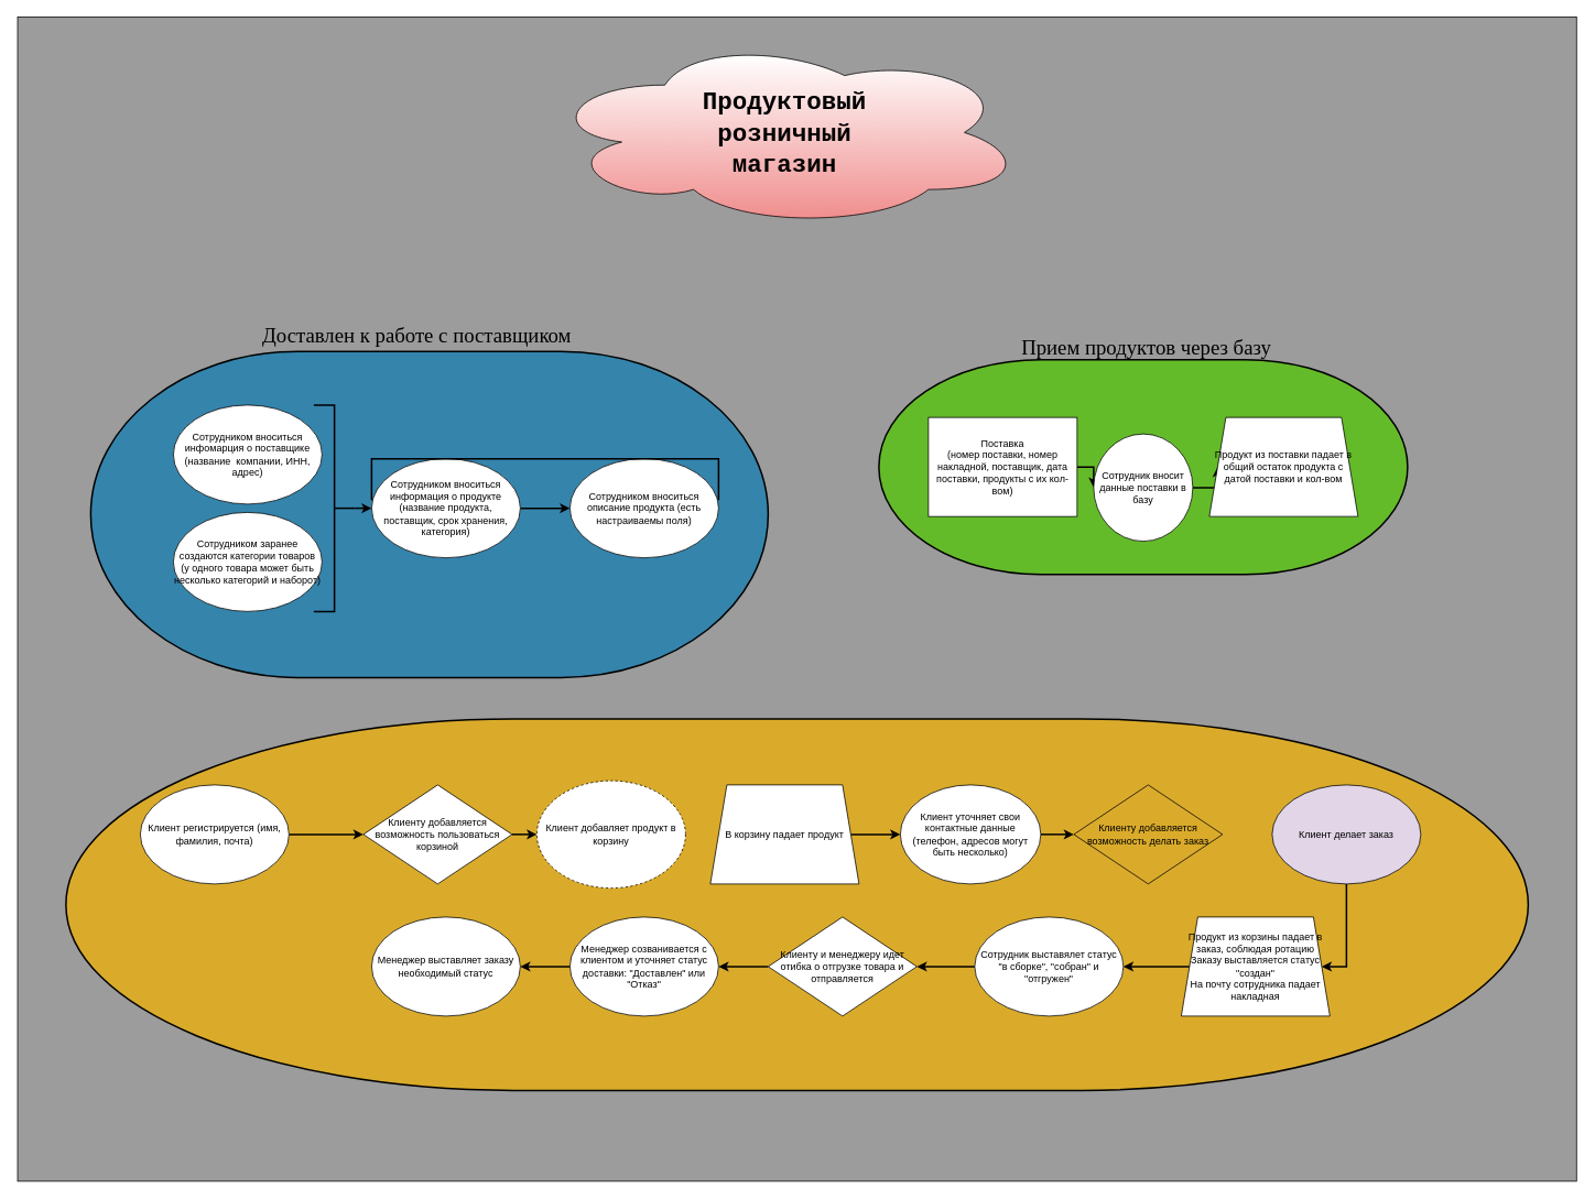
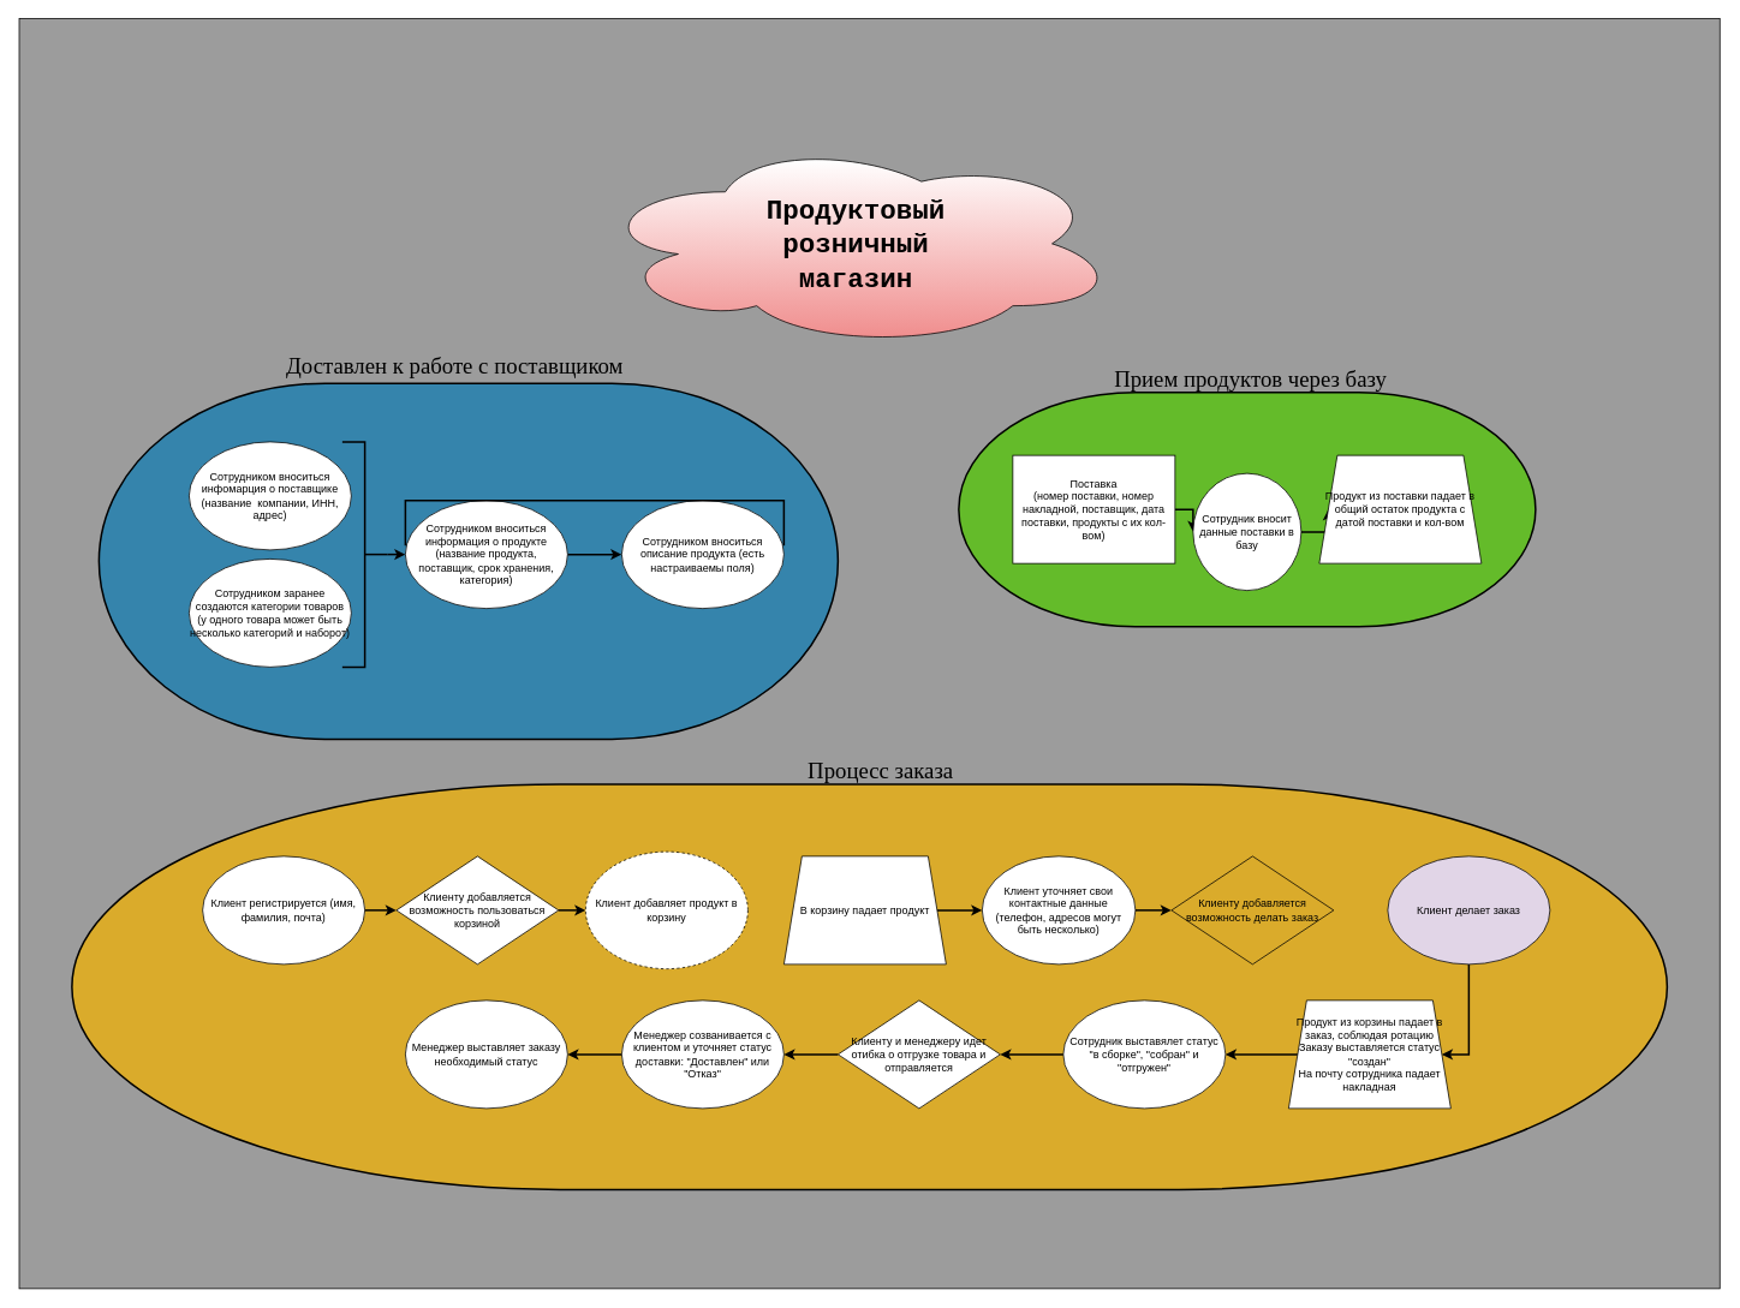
- <mxCell id="43" value="&lt;h2 style=&quot;font-size: 30px;&quot;&gt;&lt;font face=&quot;Courier New&quot;&gt;Продуктовый&lt;br&gt;розничный&lt;br&gt;магазин&lt;/font&gt;&lt;/h2&gt;" style="ellipse;shape=cloud;whiteSpace=wrap;html=1;gradientColor=#f08e8e;gradientDirection=south;" parent="1" vertex="1"><mxGeometry x="659" y="45" width="580" height="230" as="geometry" /></mxCell>
+ <mxCell id="43" value="&lt;h2 style=&quot;font-size: 30px;&quot;&gt;&lt;font face=&quot;Courier New&quot;&gt;Продуктовый&lt;br&gt;розничный&lt;br&gt;магазин&lt;/font&gt;&lt;/h2&gt;" style="ellipse;shape=cloud;whiteSpace=wrap;html=1;gradientColor=#f08e8e;gradientDirection=south;" parent="1" vertex="1"><mxGeometry x="659" y="155" width="580" height="230" as="geometry" /></mxCell>
+ <mxCell id="42" value="Процесс заказа" style="text;html=1;align=center;verticalAlign=middle;whiteSpace=wrap;rounded=0;fontSize=25;fontFamily=Lucida Console;horizontal=1;" parent="1" vertex="1"><mxGeometry x="844" y="840" width="265" height="30" as="geometry" /></mxCell>
- <mxCell id="20" value="Клиент регистрируется (имя, фамилия, почта)" style="ellipse;whiteSpace=wrap;html=1;" parent="1" vertex="1"><mxGeometry x="169" y="950" width="180" height="120" as="geometry" /></mxCell>
+ <mxCell id="20" value="Клиент регистрируется (имя, фамилия, почта)" style="ellipse;whiteSpace=wrap;html=1;" parent="1" vertex="1"><mxGeometry x="224" y="950" width="180" height="120" as="geometry" /></mxCell>
- <mxCell id="25" value="В корзину падает продукт" style="shape=trapezoid;perimeter=trapezoidPerimeter;whiteSpace=wrap;html=1;fixedSize=1;" parent="1" vertex="1"><mxGeometry x="859" y="950" width="180" height="120" as="geometry" /></mxCell>
+ <mxCell id="25" value="В корзину падает продукт" style="shape=trapezoid;perimeter=trapezoidPerimeter;whiteSpace=wrap;html=1;fixedSize=1;" parent="1" vertex="1"><mxGeometry x="869" y="950" width="180" height="120" as="geometry" /></mxCell>
